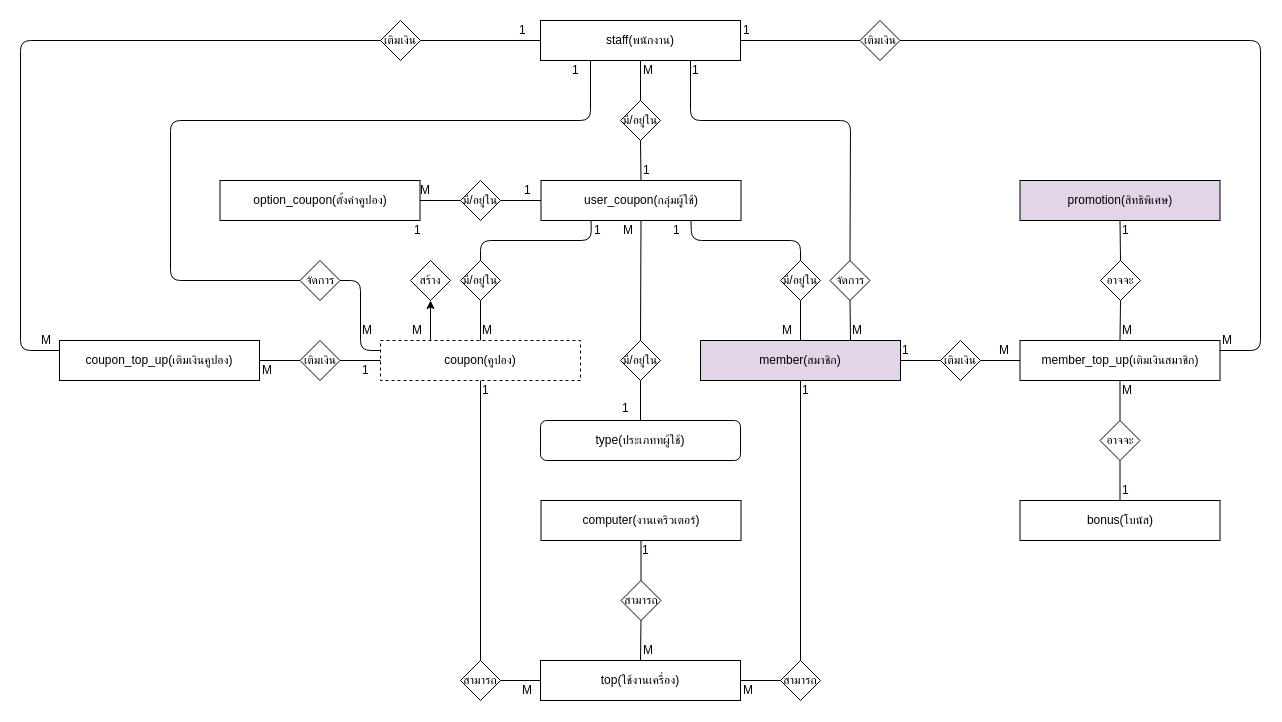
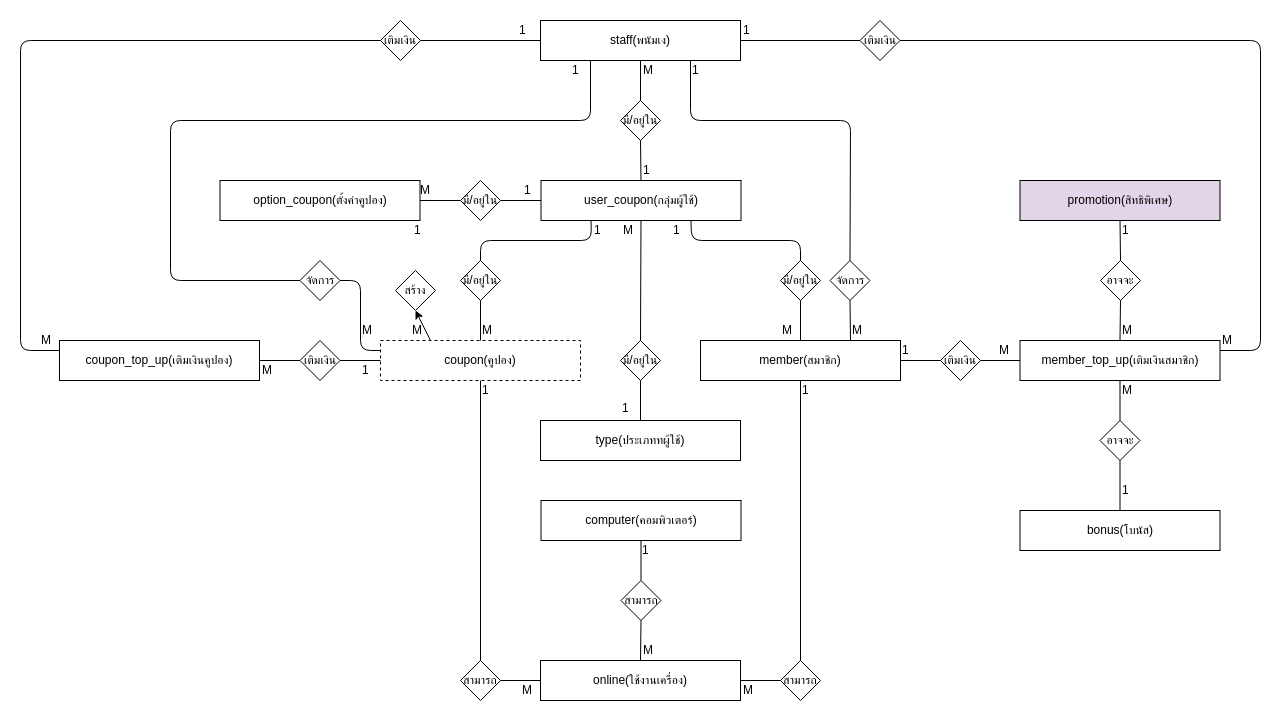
- <mxCell id="4" value="staff(พนักงาน)" style="rounded=0;whiteSpace=wrap;html=1;" parent="1" vertex="1"><mxGeometry x="540" y="20" width="200" height="40" as="geometry" /></mxCell>
+ <mxCell id="4" value="staff(พนัมเง)" style="rounded=0;whiteSpace=wrap;html=1;" parent="1" vertex="1"><mxGeometry x="540" y="20" width="200" height="40" as="geometry" /></mxCell>
- <mxCell id="22" value="สร้าง" style="rhombus;whiteSpace=wrap;html=1;" parent="1" vertex="1"><mxGeometry x="410" y="260" width="40" height="40" as="geometry" /></mxCell>
+ <mxCell id="22" value="สร้าง" style="rhombus;whiteSpace=wrap;html=1;" parent="1" vertex="1"><mxGeometry x="395" y="270" width="40" height="40" as="geometry" /></mxCell>
- <mxCell id="11" value="member(สมาชิก)" style="rounded=0;whiteSpace=wrap;html=1;fillColor=#e1d5e7;" parent="1" vertex="1"><mxGeometry x="700" y="340" width="200" height="40" as="geometry" /></mxCell>
+ <mxCell id="11" value="member(สมาชิก)" style="rounded=0;whiteSpace=wrap;html=1;" parent="1" vertex="1"><mxGeometry x="700" y="340" width="200" height="40" as="geometry" /></mxCell>
- <mxCell id="15" value="type(ประเภททผู้ใช้)" style="whiteSpace=wrap;html=1;rounded=1;" parent="1" vertex="1"><mxGeometry x="540" y="420" width="200" height="40" as="geometry" /></mxCell>
+ <mxCell id="15" value="type(ประเภททผู้ใช้)" style="rounded=0;whiteSpace=wrap;html=1;" parent="1" vertex="1"><mxGeometry x="540" y="420" width="200" height="40" as="geometry" /></mxCell>
- <mxCell id="9" value="computer(งานเคริวเตอร์)" style="rounded=0;whiteSpace=wrap;html=1;" parent="1" vertex="1"><mxGeometry x="540.5" y="500" width="200" height="40" as="geometry" /></mxCell>
+ <mxCell id="9" value="computer(คอมพิวเตอร์)" style="rounded=0;whiteSpace=wrap;html=1;" parent="1" vertex="1"><mxGeometry x="540.5" y="500" width="200" height="40" as="geometry" /></mxCell>
- <mxCell id="13" value="bonus(โบนัส)" style="rounded=0;whiteSpace=wrap;html=1;" parent="1" vertex="1"><mxGeometry x="1019.5" y="500" width="200" height="40" as="geometry" /></mxCell>
+ <mxCell id="13" value="bonus(โบนัส)" style="rounded=0;whiteSpace=wrap;html=1;" parent="1" vertex="1"><mxGeometry x="1019.5" y="510" width="200" height="40" as="geometry" /></mxCell>
- <mxCell id="7" value="top(ใช้งานเครื่อง)" style="rounded=0;whiteSpace=wrap;html=1;" parent="1" vertex="1"><mxGeometry x="540" y="660" width="200" height="40" as="geometry" /></mxCell>
+ <mxCell id="7" value="online(ใช้งานเครื่อง)" style="rounded=0;whiteSpace=wrap;html=1;" parent="1" vertex="1"><mxGeometry x="540" y="660" width="200" height="40" as="geometry" /></mxCell>
